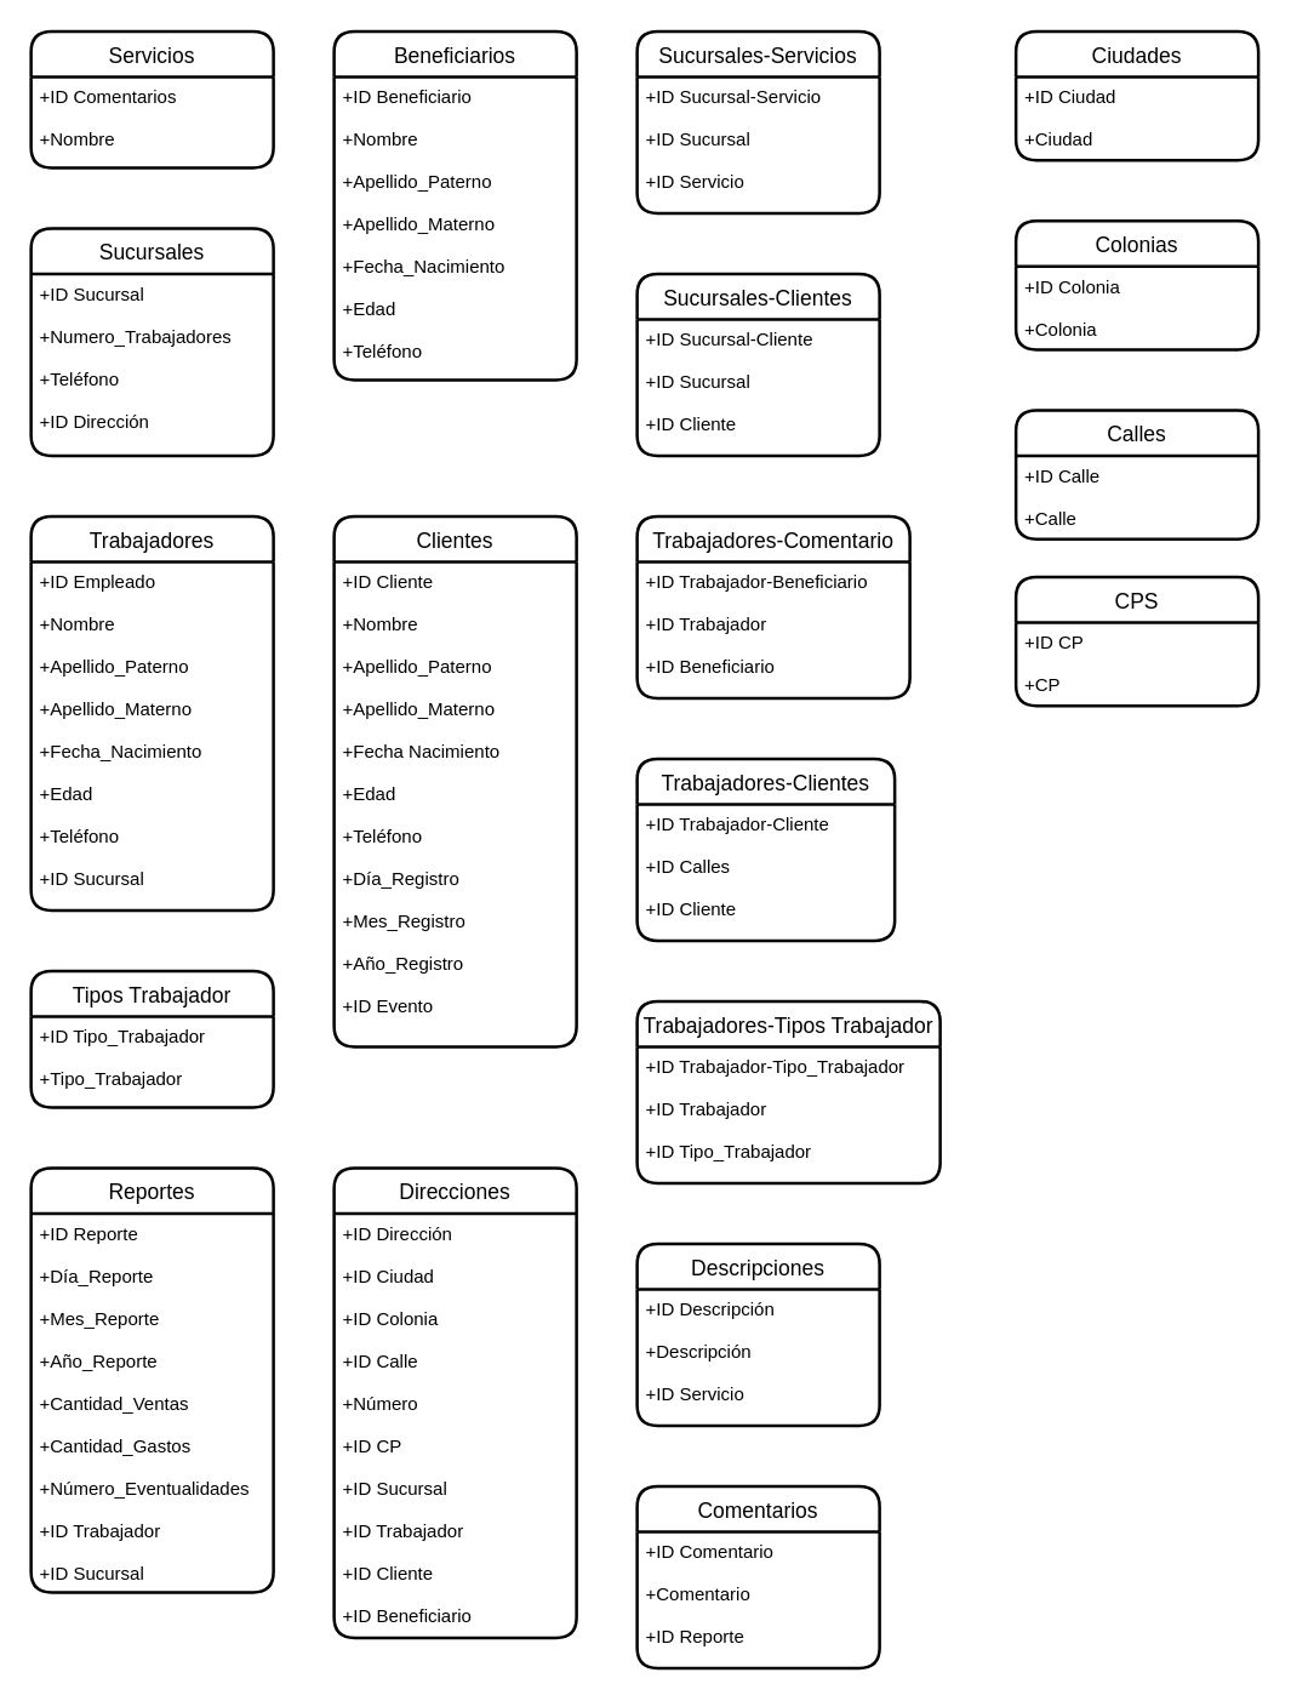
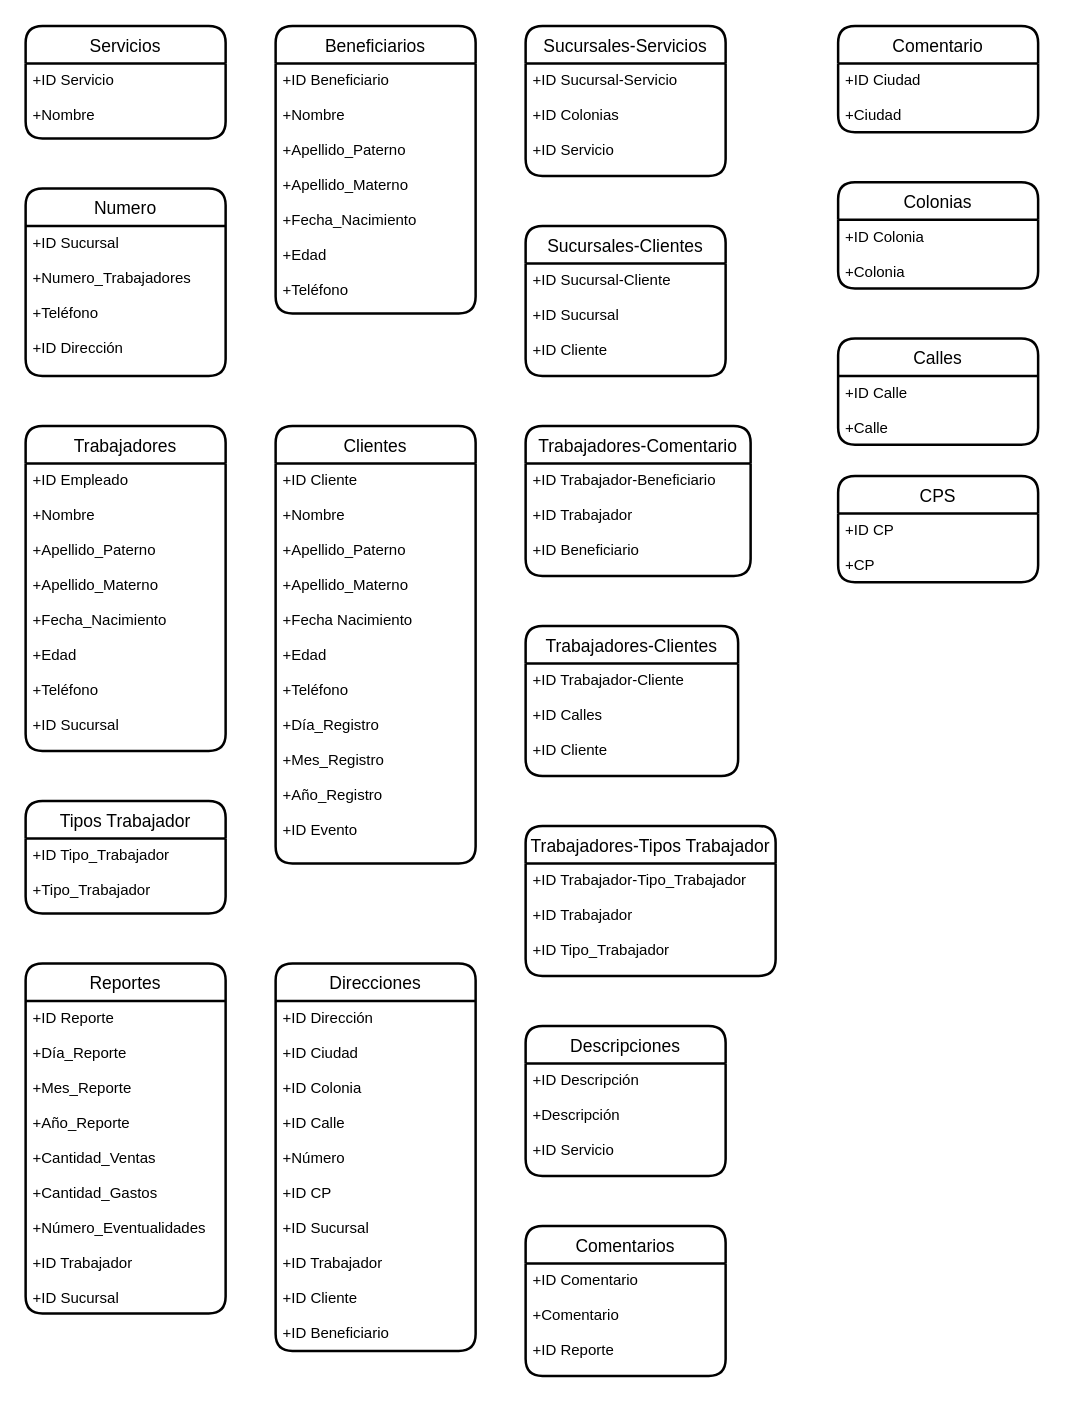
- <mxCell id="32" value="Ciudades" style="swimlane;childLayout=stackLayout;horizontal=1;startSize=30;horizontalStack=0;rounded=1;fontSize=14;fontStyle=0;strokeWidth=2;resizeParent=0;resizeLast=1;shadow=0;dashed=0;align=center;" vertex="1" parent="1"><mxGeometry x="670" y="20" width="160" height="85" as="geometry" /></mxCell>
+ <mxCell id="32" value="Comentario" style="swimlane;childLayout=stackLayout;horizontal=1;startSize=30;horizontalStack=0;rounded=1;fontSize=14;fontStyle=0;strokeWidth=2;resizeParent=0;resizeLast=1;shadow=0;dashed=0;align=center;" vertex="1" parent="1"><mxGeometry x="670" y="20" width="160" height="85" as="geometry" /></mxCell>
- <mxCell id="3" value="+ID Comentarios&#10;&#10;+Nombre&#10;&#10;" style="align=left;strokeColor=none;fillColor=none;spacingLeft=4;fontSize=12;verticalAlign=top;resizable=0;rotatable=0;part=1;" vertex="1" parent="2"><mxGeometry y="30" width="160" height="60" as="geometry" /></mxCell>
+ <mxCell id="3" value="+ID Servicio&#10;&#10;+Nombre&#10;&#10;" style="align=left;strokeColor=none;fillColor=none;spacingLeft=4;fontSize=12;verticalAlign=top;resizable=0;rotatable=0;part=1;" vertex="1" parent="2"><mxGeometry y="30" width="160" height="60" as="geometry" /></mxCell>
- <mxCell id="19" value="+ID Sucursal-Servicio&#10;&#10;+ID Sucursal&#10;&#10;+ID Servicio" style="align=left;strokeColor=none;fillColor=none;spacingLeft=4;fontSize=12;verticalAlign=top;resizable=0;rotatable=0;part=1;" vertex="1" parent="18"><mxGeometry y="30" width="160" height="90" as="geometry" /></mxCell>
+ <mxCell id="19" value="+ID Sucursal-Servicio&#10;&#10;+ID Colonias&#10;&#10;+ID Servicio" style="align=left;strokeColor=none;fillColor=none;spacingLeft=4;fontSize=12;verticalAlign=top;resizable=0;rotatable=0;part=1;" vertex="1" parent="18"><mxGeometry y="30" width="160" height="90" as="geometry" /></mxCell>
- <mxCell id="4" value="Sucursales" style="swimlane;childLayout=stackLayout;horizontal=1;startSize=30;horizontalStack=0;rounded=1;fontSize=14;fontStyle=0;strokeWidth=2;resizeParent=0;resizeLast=1;shadow=0;dashed=0;align=center;" vertex="1" parent="1"><mxGeometry x="20" y="150" width="160" height="150" as="geometry" /></mxCell>
+ <mxCell id="4" value="Numero" style="swimlane;childLayout=stackLayout;horizontal=1;startSize=30;horizontalStack=0;rounded=1;fontSize=14;fontStyle=0;strokeWidth=2;resizeParent=0;resizeLast=1;shadow=0;dashed=0;align=center;" vertex="1" parent="1"><mxGeometry x="20" y="150" width="160" height="150" as="geometry" /></mxCell>
